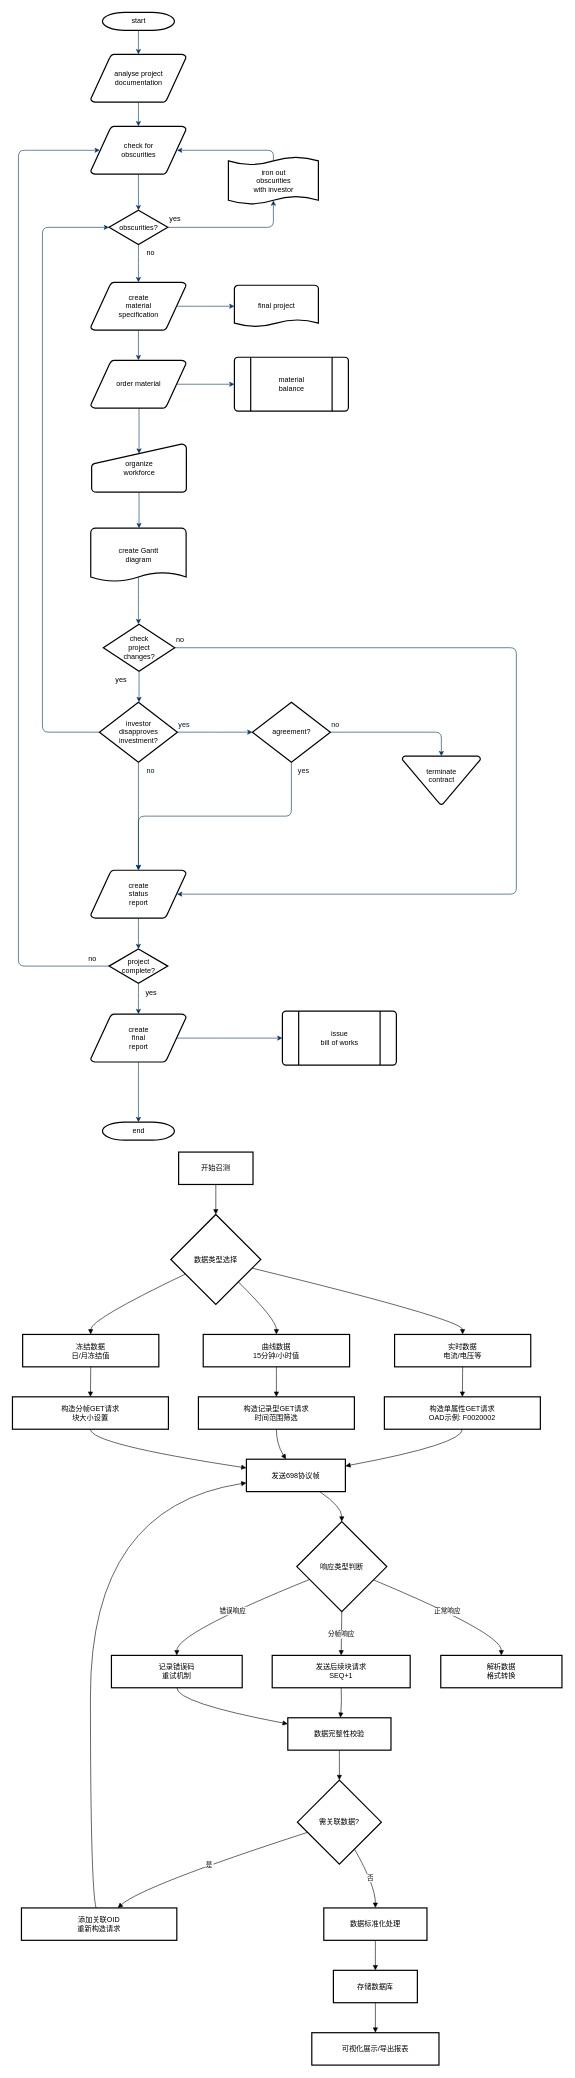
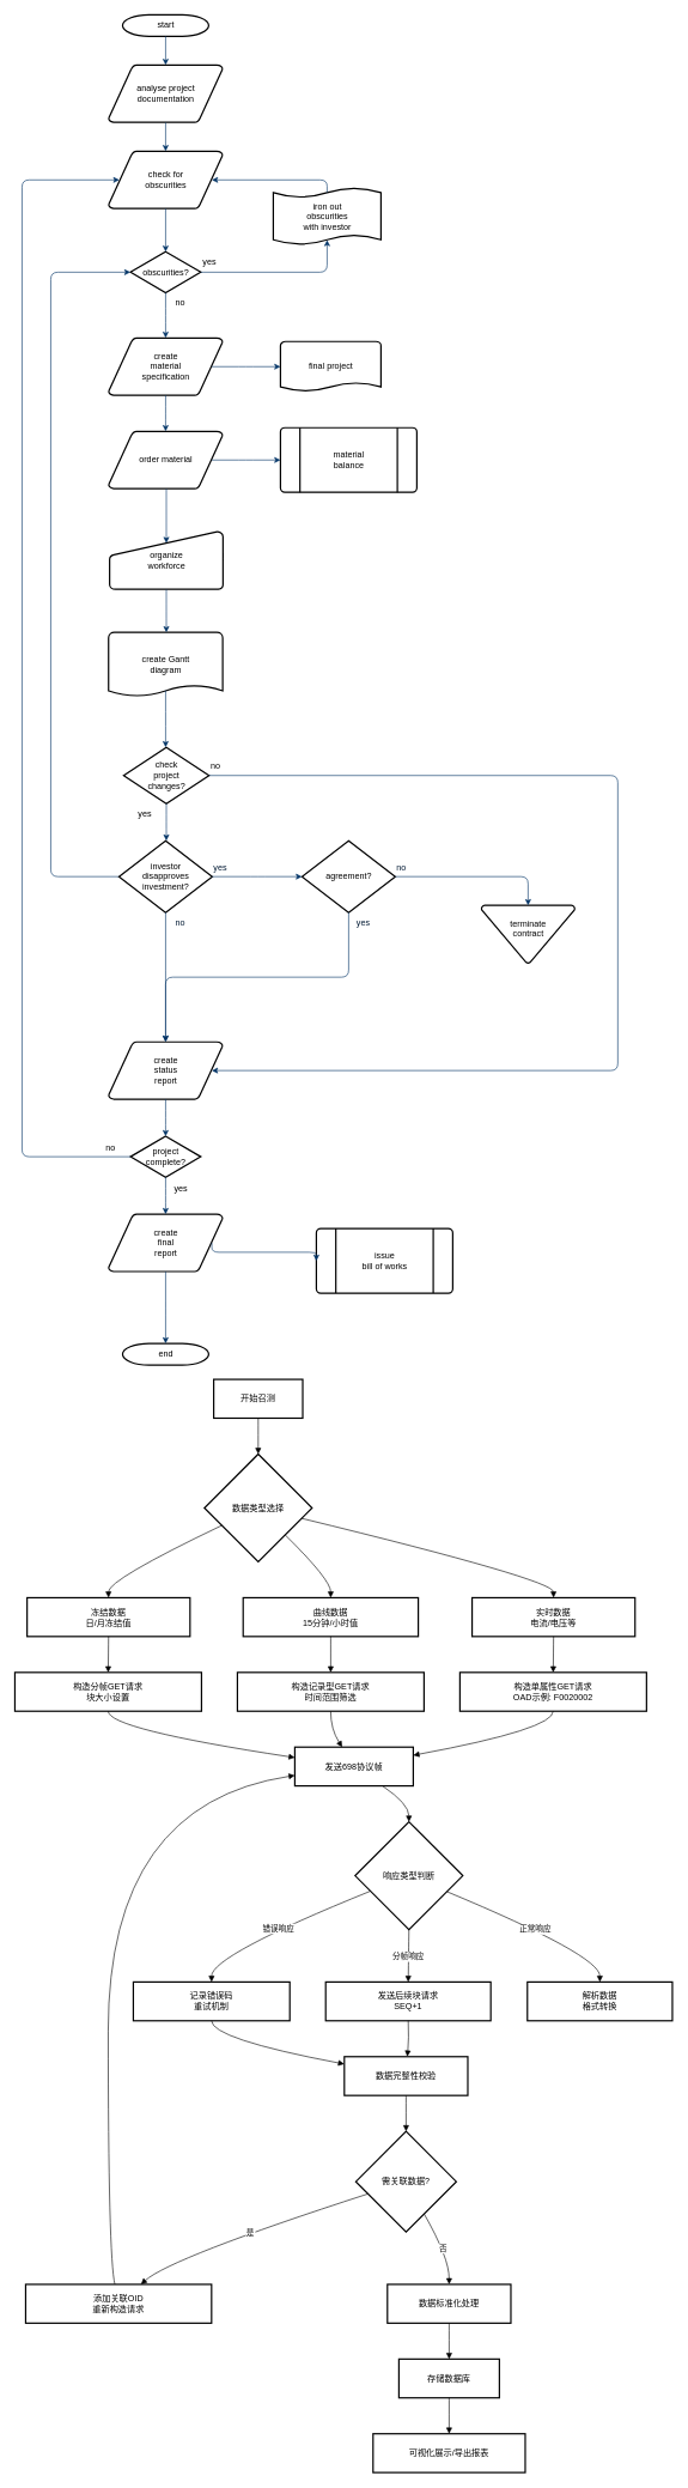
- <mxCell id="39" value="issue&#10;bill of works" style="shape=mxgraph.flowchart.predefined_process;strokeWidth=2;gradientColor=none;gradientDirection=north;fontStyle=0;html=1;" parent="1" vertex="1"><mxGeometry x="470" y="1685" width="190" height="90" as="geometry" /></mxCell>
+ <mxCell id="39" value="issue&#10;bill of works" style="shape=mxgraph.flowchart.predefined_process;strokeWidth=2;gradientColor=none;gradientDirection=north;fontStyle=0;html=1;" parent="1" vertex="1"><mxGeometry x="440" y="1710" width="190" height="90" as="geometry" /></mxCell>
